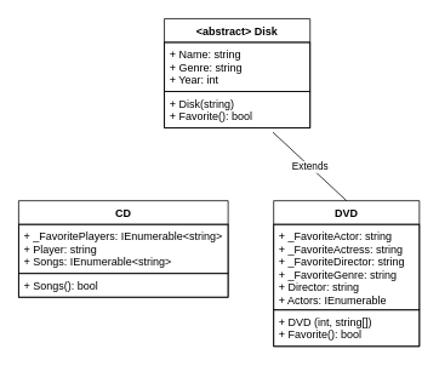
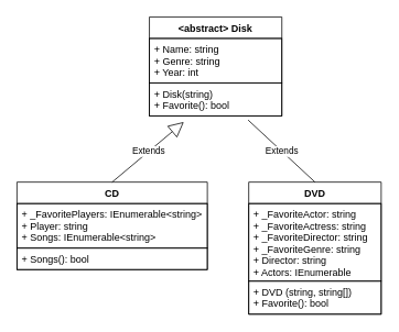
+ <mxCell id="12" value="Extends" style="endArrow=block;endSize=16;endFill=0;html=1;exitX=0.5;exitY=0;exitDx=0;exitDy=0;strokeColor=#000000;labelBackgroundColor=#ffffff;fontColor=#000000;entryX=0.26;entryY=1.18;entryDx=0;entryDy=0;entryPerimeter=0;" edge="1" parent="1" source="5" target="4"><mxGeometry width="160" relative="1" as="geometry"><mxPoint x="240" y="300" as="sourcePoint" /><mxPoint x="180" y="150" as="targetPoint" /></mxGeometry></mxCell>
- <mxCell id="10" value="+ DVD (int, string[])&#10;+ Favorite(): bool" style="text;align=left;verticalAlign=top;spacingLeft=4;spacingRight=4;overflow=hidden;rotatable=0;points=[[0,0.5],[1,0.5]];portConstraint=eastwest;fontColor=#000000;strokeColor=#000000;" parent="8" vertex="1"><mxGeometry y="120" width="160" height="40" as="geometry" /></mxCell>
+ <mxCell id="10" value="+ DVD (string, string[])&#10;+ Favorite(): bool" style="text;align=left;verticalAlign=top;spacingLeft=4;spacingRight=4;overflow=hidden;rotatable=0;points=[[0,0.5],[1,0.5]];portConstraint=eastwest;fontColor=#000000;strokeColor=#000000;" parent="8" vertex="1"><mxGeometry y="120" width="160" height="40" as="geometry" /></mxCell>
